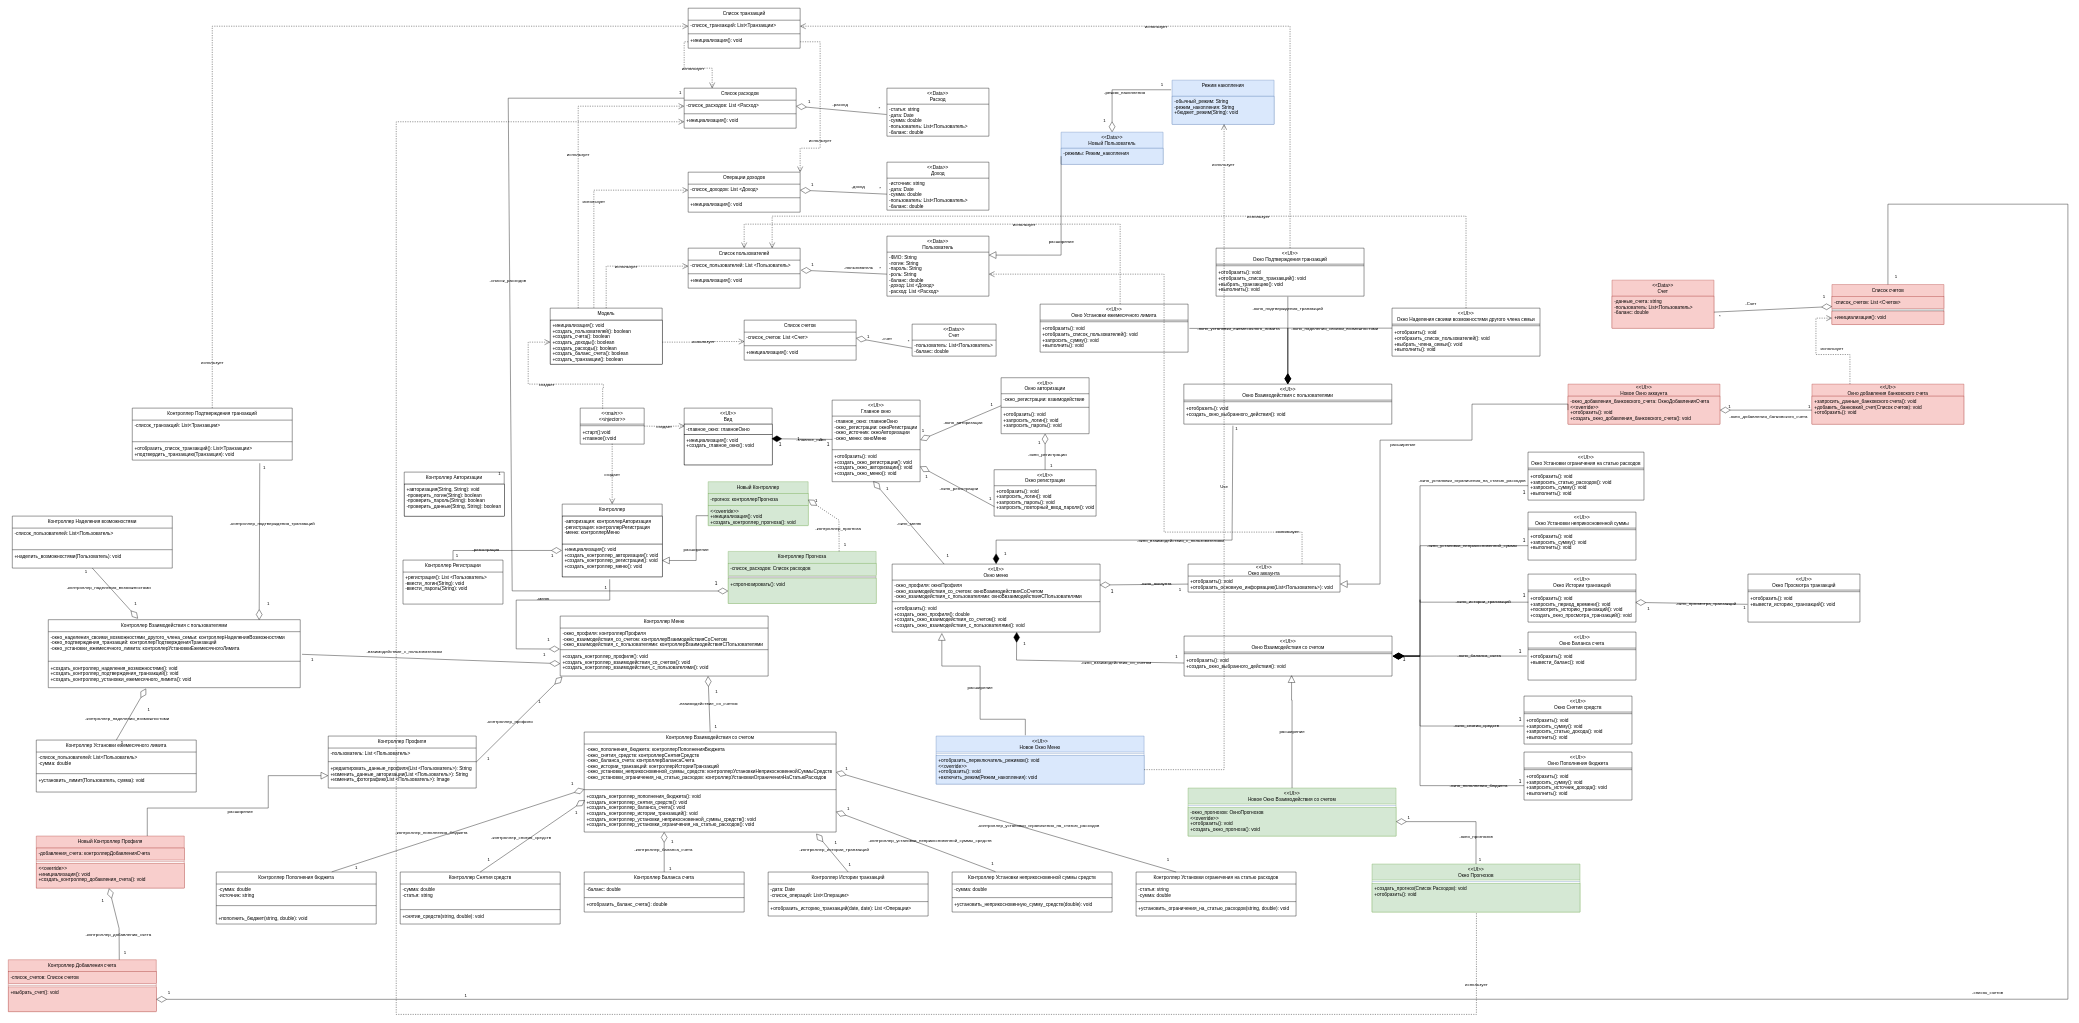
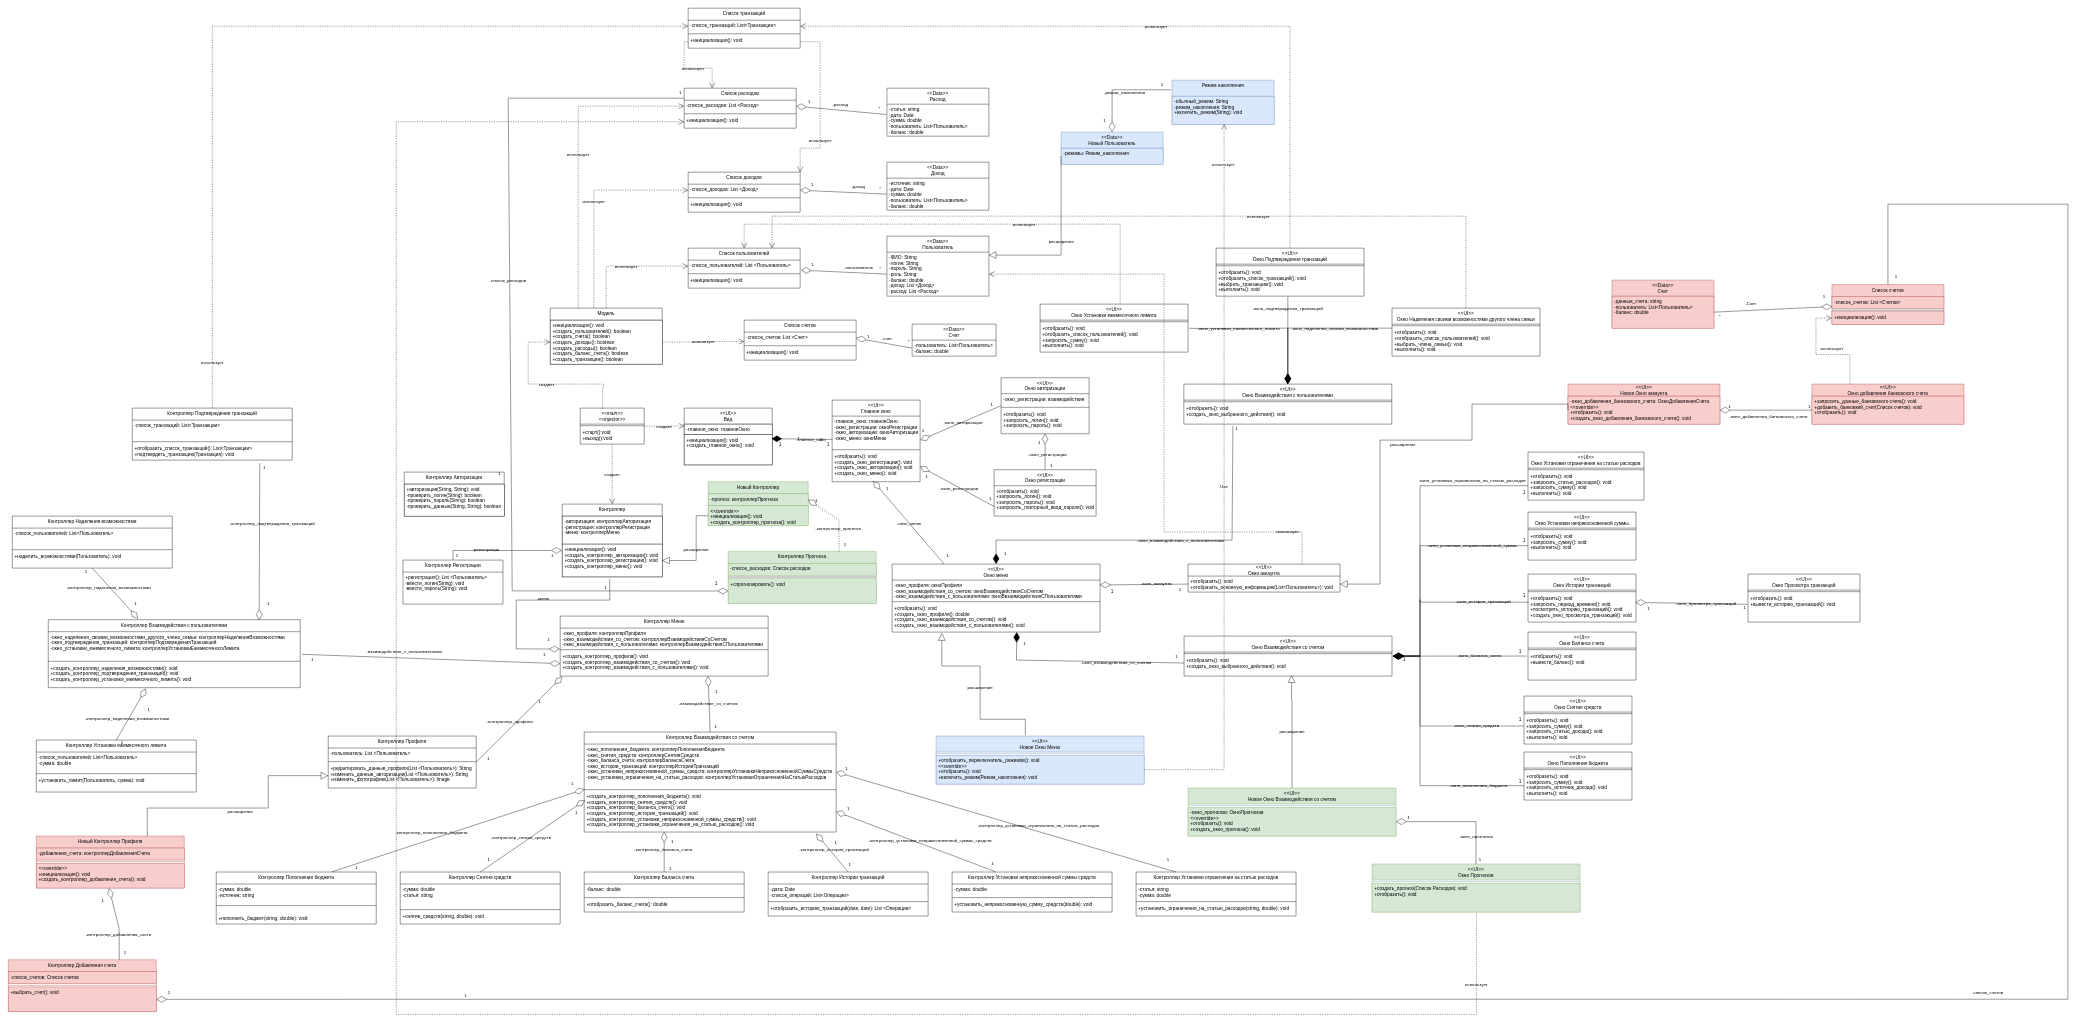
- <mxCell id="273" value="-обычный_режим: String&#10;-режим_накопления: String&#10;+бюджет_режим(String): void" style="text;align=left;verticalAlign=top;spacingLeft=4;spacingRight=4;overflow=hidden;rotatable=0;points=[[0,0.5],[1,0.5]];portConstraint=eastwest;labelBackgroundColor=none;labelBorderColor=none;fillColor=#dae8fc;strokeColor=#6c8ebf;" vertex="1" parent="272"><mxGeometry y="40" width="255" height="70" as="geometry" /></mxCell>
+ <mxCell id="273" value="-обычный_режим: String&#10;-режим_накопления: String&#10;+включить_режим(String): void" style="text;align=left;verticalAlign=top;spacingLeft=4;spacingRight=4;overflow=hidden;rotatable=0;points=[[0,0.5],[1,0.5]];portConstraint=eastwest;labelBackgroundColor=none;labelBorderColor=none;fillColor=#dae8fc;strokeColor=#6c8ebf;" vertex="1" parent="272"><mxGeometry y="40" width="255" height="70" as="geometry" /></mxCell>
- <mxCell id="106" value="Операции доходов" style="swimlane;fontStyle=0;align=center;verticalAlign=top;childLayout=stackLayout;horizontal=1;startSize=30;horizontalStack=0;resizeParent=1;resizeParentMax=0;resizeLast=0;collapsible=1;marginBottom=0;labelBackgroundColor=none;labelBorderColor=none;" parent="1" vertex="1"><mxGeometry x="1720" y="430" width="280" height="100" as="geometry" /></mxCell>
+ <mxCell id="106" value="Список доходов" style="swimlane;fontStyle=0;align=center;verticalAlign=top;childLayout=stackLayout;horizontal=1;startSize=30;horizontalStack=0;resizeParent=1;resizeParentMax=0;resizeLast=0;collapsible=1;marginBottom=0;labelBackgroundColor=none;labelBorderColor=none;" parent="1" vertex="1"><mxGeometry x="1720" y="430" width="280" height="100" as="geometry" /></mxCell>
- <mxCell id="127" value="-главное_окно: главноеОкно&#10;-окно_регистрации: окноРегистрации&#10;-окно_источник: окноАвторизации&#10;-окно_меню: окноМеню" style="text;align=left;verticalAlign=top;spacingLeft=4;spacingRight=4;overflow=hidden;rotatable=0;points=[[0,0.5],[1,0.5]];portConstraint=eastwest;labelBackgroundColor=none;labelBorderColor=none;" parent="126" vertex="1"><mxGeometry y="40" width="220" height="80" as="geometry" /></mxCell>
+ <mxCell id="127" value="-главное_окно: главноеОкно&#10;-окно_регистрации: окноРегистрации&#10;-окно_авторизации: окноАвторизации&#10;-окно_меню: окноМеню" style="text;align=left;verticalAlign=top;spacingLeft=4;spacingRight=4;overflow=hidden;rotatable=0;points=[[0,0.5],[1,0.5]];portConstraint=eastwest;labelBackgroundColor=none;labelBorderColor=none;" parent="126" vertex="1"><mxGeometry y="40" width="220" height="80" as="geometry" /></mxCell>
- <mxCell id="4" value="+старт():void&#10;+главное():void" style="text;strokeColor=none;fillColor=none;align=left;verticalAlign=top;spacingLeft=4;spacingRight=4;overflow=hidden;rotatable=0;points=[[0,0.5],[1,0.5]];portConstraint=eastwest;labelBackgroundColor=none;labelBorderColor=none;" parent="2" vertex="1"><mxGeometry y="48" width="160" height="42" as="geometry" /></mxCell>
+ <mxCell id="4" value="+старт():void&#10;+выход():void" style="text;strokeColor=none;fillColor=none;align=left;verticalAlign=top;spacingLeft=4;spacingRight=4;overflow=hidden;rotatable=0;points=[[0,0.5],[1,0.5]];portConstraint=eastwest;labelBackgroundColor=none;labelBorderColor=none;" parent="2" vertex="1"><mxGeometry y="48" width="160" height="42" as="geometry" /></mxCell>
